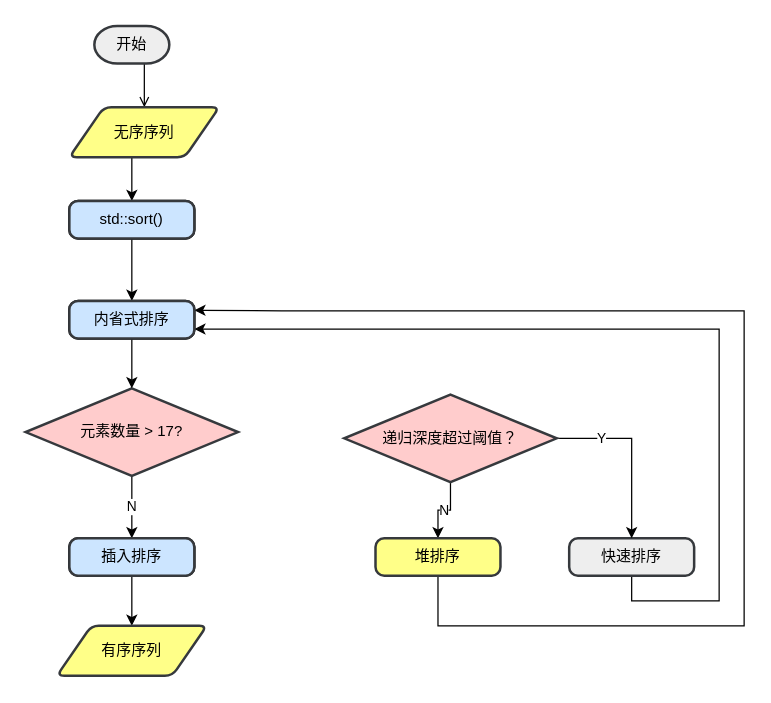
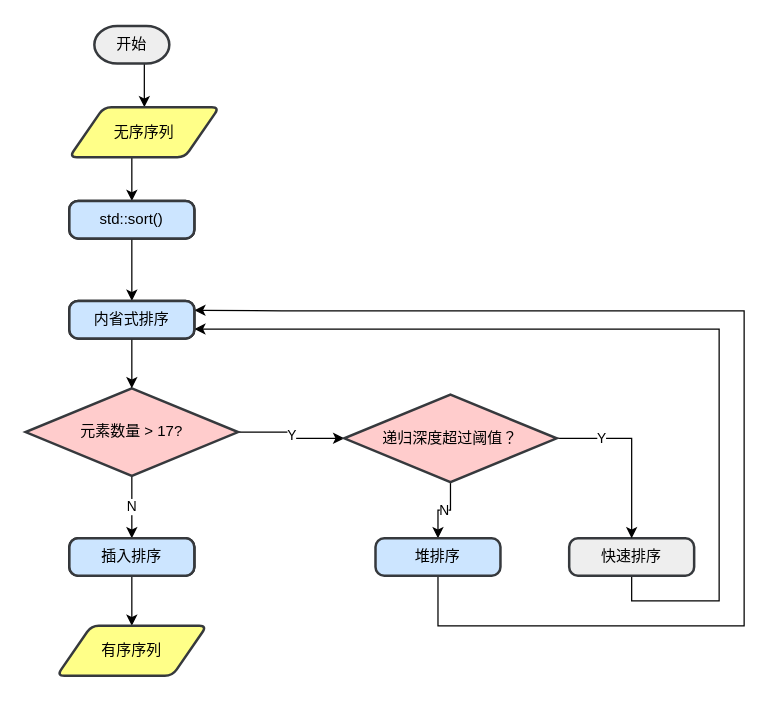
- <mxCell id="2" style="edgeStyle=orthogonalEdgeStyle;rounded=0;orthogonalLoop=1;jettySize=auto;html=1;exitX=0.5;exitY=1;exitDx=0;exitDy=0;exitPerimeter=0;entryX=0.5;entryY=0;entryDx=0;entryDy=0;endArrow=open;" edge="1" parent="1" source="3" target="5"><mxGeometry relative="1" as="geometry" /></mxCell>
+ <mxCell id="2" style="edgeStyle=orthogonalEdgeStyle;rounded=0;orthogonalLoop=1;jettySize=auto;html=1;exitX=0.5;exitY=1;exitDx=0;exitDy=0;exitPerimeter=0;entryX=0.5;entryY=0;entryDx=0;entryDy=0;" edge="1" parent="1" source="3" target="5"><mxGeometry relative="1" as="geometry" /></mxCell>
+ <mxCell id="8" value="Y" style="edgeStyle=orthogonalEdgeStyle;rounded=0;orthogonalLoop=1;jettySize=auto;html=1;exitX=1;exitY=0.5;exitDx=0;exitDy=0;exitPerimeter=0;entryX=0;entryY=0.5;entryDx=0;entryDy=0;entryPerimeter=0;" edge="1" parent="1" source="10" target="15"><mxGeometry relative="1" as="geometry" /></mxCell>
- <mxCell id="17" value="堆排序" style="rounded=1;whiteSpace=wrap;html=1;absoluteArcSize=1;arcSize=14;strokeWidth=2;fillColor=#ffff88;strokeColor=#36393d;" vertex="1" parent="1"><mxGeometry x="300" y="430" width="100" height="30" as="geometry" /></mxCell>
+ <mxCell id="17" value="堆排序" style="rounded=1;whiteSpace=wrap;html=1;absoluteArcSize=1;arcSize=14;strokeWidth=2;fillColor=#cce5ff;strokeColor=#36393d;" vertex="1" parent="1"><mxGeometry x="300" y="430" width="100" height="30" as="geometry" /></mxCell>
